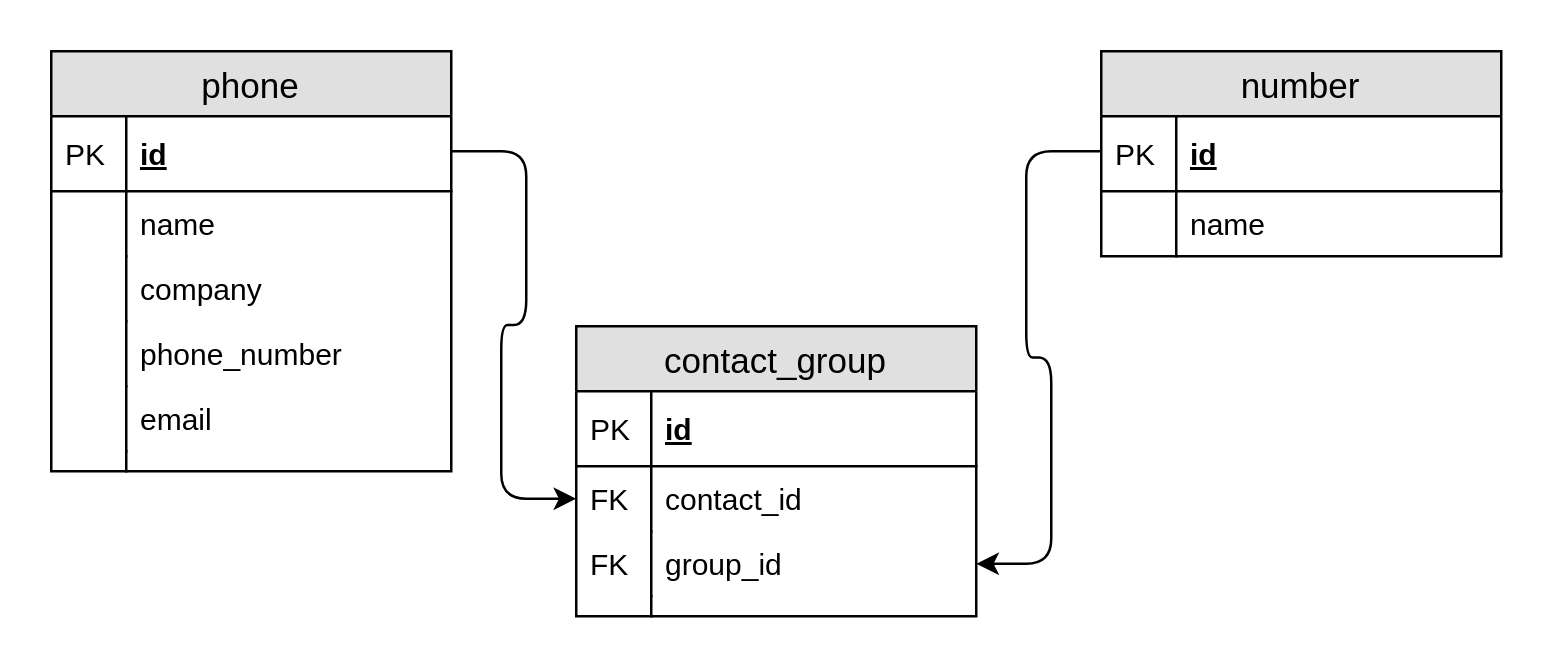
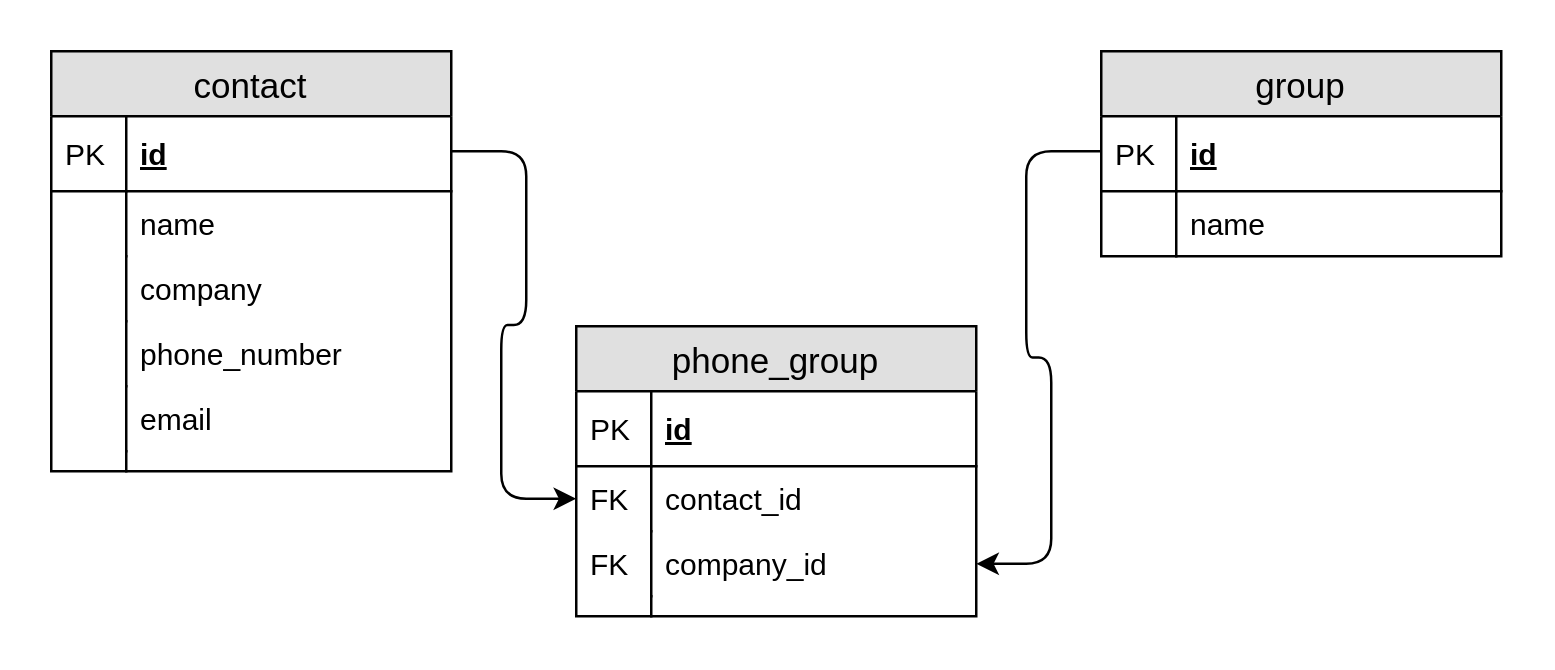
- <mxCell id="16" value="phone" style="swimlane;fontStyle=0;childLayout=stackLayout;horizontal=1;startSize=26;fillColor=#e0e0e0;horizontalStack=0;resizeParent=1;resizeParentMax=0;resizeLast=0;collapsible=1;marginBottom=0;swimlaneFillColor=#ffffff;align=center;fontSize=14;" vertex="1" parent="1"><mxGeometry x="20" y="20" width="160" height="168" as="geometry"><mxRectangle x="80" y="90" width="90" height="26" as="alternateBounds" /></mxGeometry></mxCell>
+ <mxCell id="16" value="contact" style="swimlane;fontStyle=0;childLayout=stackLayout;horizontal=1;startSize=26;fillColor=#e0e0e0;horizontalStack=0;resizeParent=1;resizeParentMax=0;resizeLast=0;collapsible=1;marginBottom=0;swimlaneFillColor=#ffffff;align=center;fontSize=14;" vertex="1" parent="1"><mxGeometry x="20" y="20" width="160" height="168" as="geometry"><mxRectangle x="80" y="90" width="90" height="26" as="alternateBounds" /></mxGeometry></mxCell>
- <mxCell id="2" value="number" style="swimlane;fontStyle=0;childLayout=stackLayout;horizontal=1;startSize=26;fillColor=#e0e0e0;horizontalStack=0;resizeParent=1;resizeParentMax=0;resizeLast=0;collapsible=1;marginBottom=0;swimlaneFillColor=#ffffff;align=center;fontSize=14;" vertex="1" parent="1"><mxGeometry x="440" y="20" width="160" height="82" as="geometry"><mxRectangle x="80" y="90" width="90" height="26" as="alternateBounds" /></mxGeometry></mxCell>
+ <mxCell id="2" value="group" style="swimlane;fontStyle=0;childLayout=stackLayout;horizontal=1;startSize=26;fillColor=#e0e0e0;horizontalStack=0;resizeParent=1;resizeParentMax=0;resizeLast=0;collapsible=1;marginBottom=0;swimlaneFillColor=#ffffff;align=center;fontSize=14;" vertex="1" parent="1"><mxGeometry x="440" y="20" width="160" height="82" as="geometry"><mxRectangle x="80" y="90" width="90" height="26" as="alternateBounds" /></mxGeometry></mxCell>
- <mxCell id="7" value="contact_group" style="swimlane;fontStyle=0;childLayout=stackLayout;horizontal=1;startSize=26;fillColor=#e0e0e0;horizontalStack=0;resizeParent=1;resizeParentMax=0;resizeLast=0;collapsible=1;marginBottom=0;swimlaneFillColor=#ffffff;align=center;fontSize=14;" vertex="1" parent="1"><mxGeometry x="230" y="130" width="160" height="116" as="geometry"><mxRectangle x="80" y="90" width="90" height="26" as="alternateBounds" /></mxGeometry></mxCell>
+ <mxCell id="7" value="phone_group" style="swimlane;fontStyle=0;childLayout=stackLayout;horizontal=1;startSize=26;fillColor=#e0e0e0;horizontalStack=0;resizeParent=1;resizeParentMax=0;resizeLast=0;collapsible=1;marginBottom=0;swimlaneFillColor=#ffffff;align=center;fontSize=14;" vertex="1" parent="1"><mxGeometry x="230" y="130" width="160" height="116" as="geometry"><mxRectangle x="80" y="90" width="90" height="26" as="alternateBounds" /></mxGeometry></mxCell>
- <mxCell id="12" value="group_id" style="shape=partialRectangle;top=0;left=0;right=0;bottom=0;align=left;verticalAlign=top;fillColor=none;spacingLeft=34;spacingRight=4;overflow=hidden;rotatable=0;points=[[0,0.5],[1,0.5]];portConstraint=eastwest;dropTarget=0;fontSize=12;" vertex="1" parent="7"><mxGeometry y="82" width="160" height="26" as="geometry" /></mxCell>
+ <mxCell id="12" value="company_id" style="shape=partialRectangle;top=0;left=0;right=0;bottom=0;align=left;verticalAlign=top;fillColor=none;spacingLeft=34;spacingRight=4;overflow=hidden;rotatable=0;points=[[0,0.5],[1,0.5]];portConstraint=eastwest;dropTarget=0;fontSize=12;" vertex="1" parent="7"><mxGeometry y="82" width="160" height="26" as="geometry" /></mxCell>
